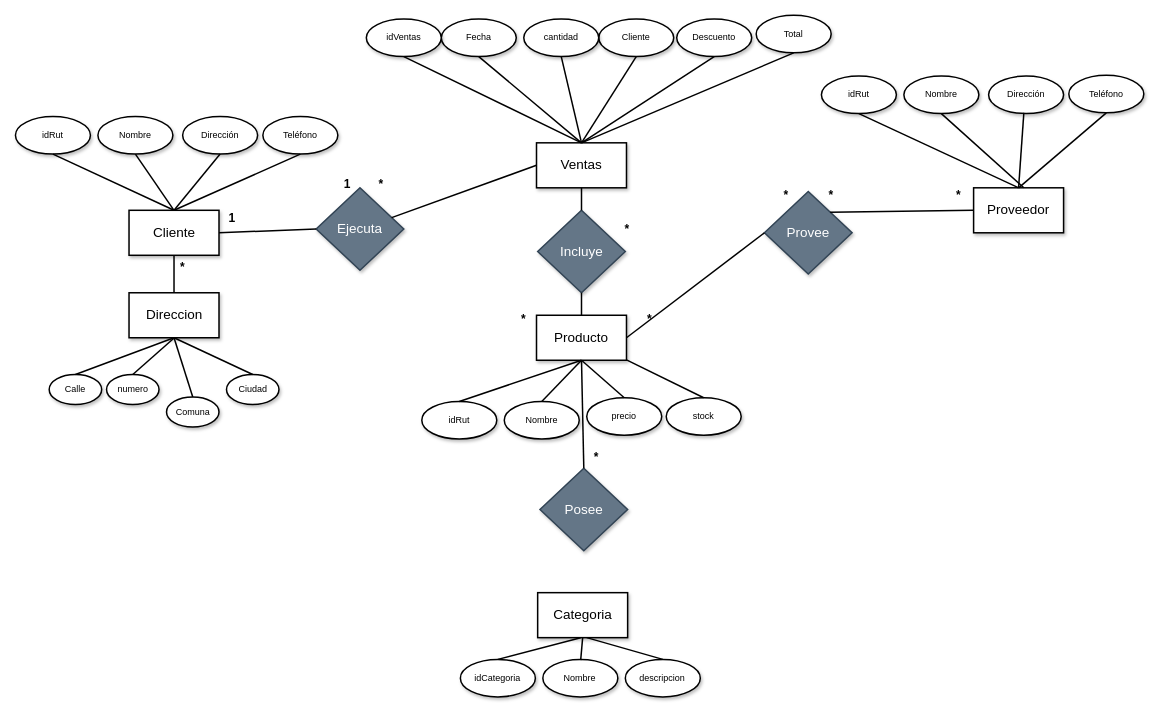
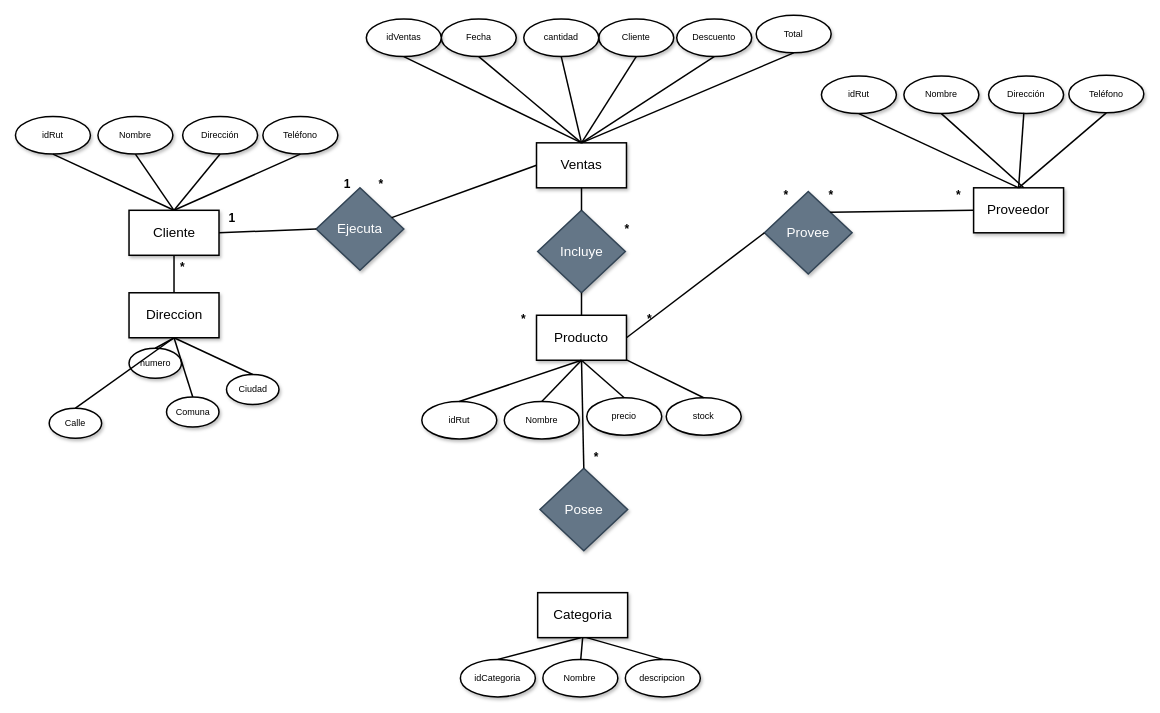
- <mxCell id="18" value="Calle" style="ellipse;whiteSpace=wrap;html=1;strokeWidth=2;shadow=1;" parent="1" vertex="1"><mxGeometry x="65" y="499" width="70" height="40" as="geometry" /></mxCell>
+ <mxCell id="18" value="Calle" style="ellipse;whiteSpace=wrap;html=1;strokeWidth=2;shadow=1;" parent="1" vertex="1"><mxGeometry x="65" y="544" width="70" height="40" as="geometry" /></mxCell>
- <mxCell id="17" value="numero" style="ellipse;whiteSpace=wrap;html=1;strokeWidth=2;shadow=1;" parent="1" vertex="1"><mxGeometry x="141.5" y="499" width="70" height="40" as="geometry" /></mxCell>
+ <mxCell id="17" value="numero" style="ellipse;whiteSpace=wrap;html=1;strokeWidth=2;shadow=1;" parent="1" vertex="1"><mxGeometry x="171.5" y="464" width="70" height="40" as="geometry" /></mxCell>
